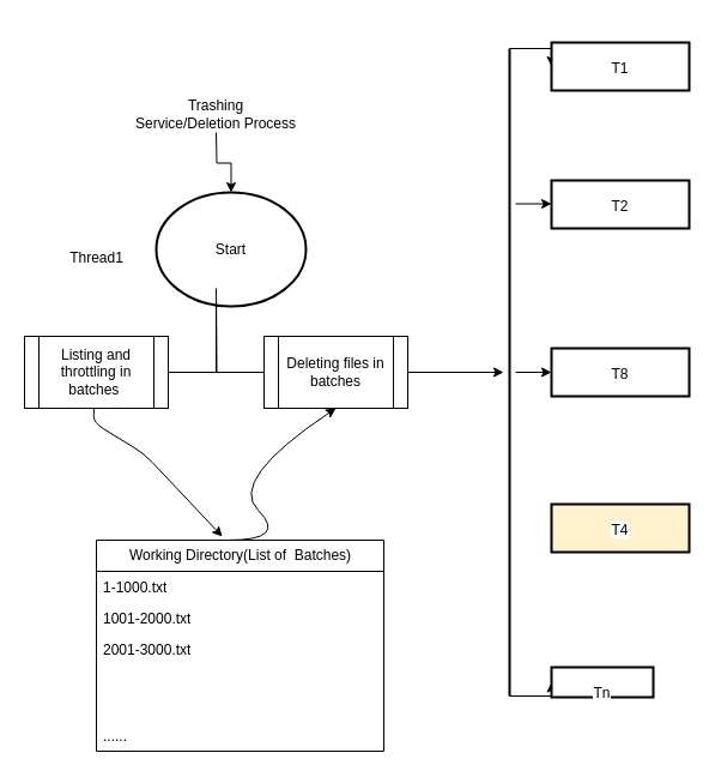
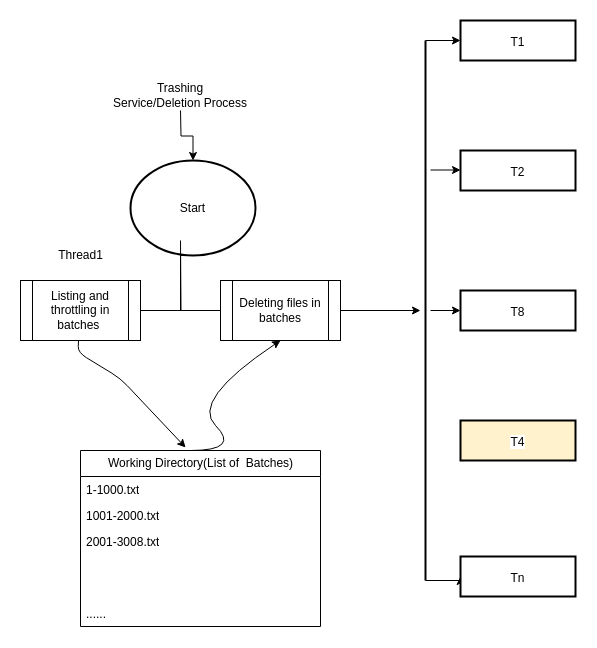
- <mxCell id="24" value="T1" style="whiteSpace=wrap;html=1;verticalAlign=top;strokeWidth=2;labelBackgroundColor=default;spacingTop=8;" vertex="1" parent="1"><mxGeometry x="460" y="35" width="115" height="40" as="geometry" /></mxCell>
+ <mxCell id="24" value="T1" style="whiteSpace=wrap;html=1;verticalAlign=top;strokeWidth=2;labelBackgroundColor=default;spacingTop=8;" vertex="1" parent="1"><mxGeometry x="460" y="20" width="115" height="40" as="geometry" /></mxCell>
- <mxCell id="14" value="Thread1" style="text;html=1;align=center;verticalAlign=middle;resizable=0;points=[];autosize=1;strokeColor=none;fillColor=none;" vertex="1" parent="1"><mxGeometry x="45" y="200" width="70" height="30" as="geometry" /></mxCell>
+ <mxCell id="14" value="Thread1" style="text;html=1;align=center;verticalAlign=middle;resizable=0;points=[];autosize=1;strokeColor=none;fillColor=none;" vertex="1" parent="1"><mxGeometry x="45" y="240" width="70" height="30" as="geometry" /></mxCell>
- <mxCell id="12" value="2001-3000.txt" style="text;strokeColor=none;fillColor=none;align=left;verticalAlign=top;spacingLeft=4;spacingRight=4;overflow=hidden;rotatable=0;points=[[0,0.5],[1,0.5]];portConstraint=eastwest;whiteSpace=wrap;html=1;" vertex="1" parent="9"><mxGeometry y="78" width="240" height="72" as="geometry" /></mxCell>
+ <mxCell id="12" value="2001-3008.txt" style="text;strokeColor=none;fillColor=none;align=left;verticalAlign=top;spacingLeft=4;spacingRight=4;overflow=hidden;rotatable=0;points=[[0,0.5],[1,0.5]];portConstraint=eastwest;whiteSpace=wrap;html=1;" vertex="1" parent="9"><mxGeometry y="78" width="240" height="72" as="geometry" /></mxCell>
- <mxCell id="26" value="Tn" style="whiteSpace=wrap;html=1;verticalAlign=top;strokeWidth=2;labelBackgroundColor=default;spacingTop=8;" vertex="1" parent="1"><mxGeometry x="460" y="556" width="85" height="25" as="geometry" /></mxCell>
+ <mxCell id="26" value="Tn" style="whiteSpace=wrap;html=1;verticalAlign=top;strokeWidth=2;labelBackgroundColor=default;spacingTop=8;" vertex="1" parent="1"><mxGeometry x="460" y="556" width="115" height="40" as="geometry" /></mxCell>
